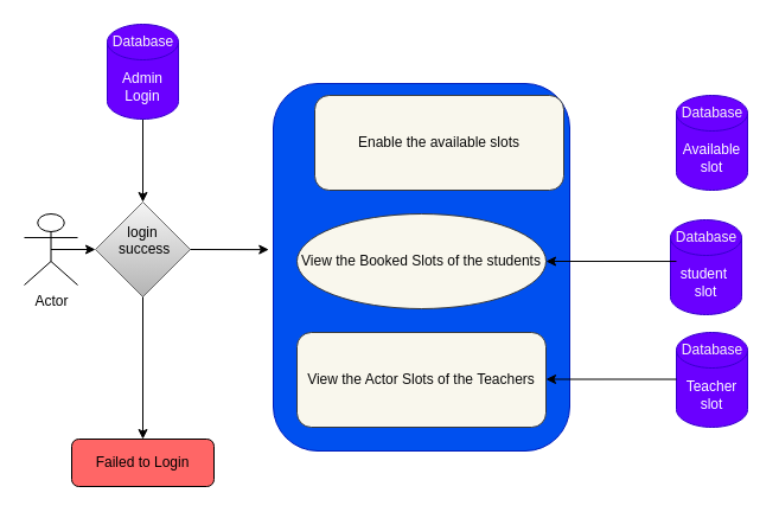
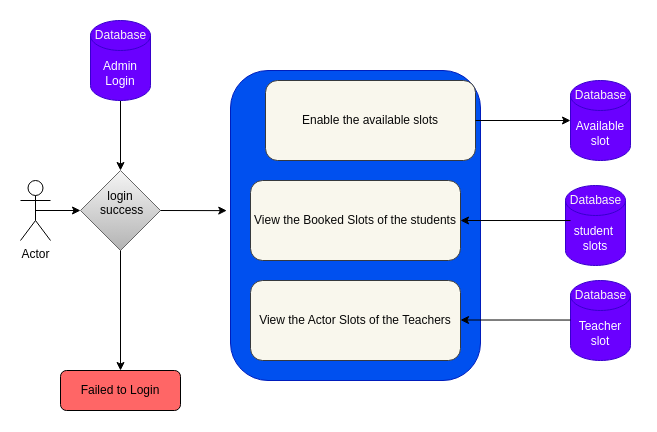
+ <mxCell id="23" value="" style="endArrow=classic;html=1;fontColor=#080808;entryX=0;entryY=0.5;entryDx=0;entryDy=0;entryPerimeter=0;exitX=1;exitY=0.5;exitDx=0;exitDy=0;" parent="1" source="14" target="17" edge="1"><mxGeometry width="50" height="50" relative="1" as="geometry"><mxPoint x="460" y="130" as="sourcePoint" /><mxPoint x="510" y="80" as="targetPoint" /></mxGeometry></mxCell>
- <mxCell id="2" value="Actor" style="shape=umlActor;verticalLabelPosition=bottom;verticalAlign=top;html=1;outlineConnect=0;" parent="1" vertex="1"><mxGeometry x="20" y="180" width="45" height="60" as="geometry" /></mxCell>
+ <mxCell id="2" value="Actor" style="shape=umlActor;verticalLabelPosition=bottom;verticalAlign=top;html=1;outlineConnect=0;" parent="1" vertex="1"><mxGeometry x="20" y="180" width="30" height="60" as="geometry" /></mxCell>
- <mxCell id="15" value="&lt;font color=&quot;#080808&quot;&gt;View the Booked Slots of the students&lt;/font&gt;" style="ellipse;whiteSpace=wrap;html=1;fillColor=#f9f7ed;strokeColor=#36393d;" parent="1" vertex="1"><mxGeometry x="250" y="180" width="210" height="80" as="geometry" /></mxCell>
+ <mxCell id="15" value="&lt;font color=&quot;#080808&quot;&gt;View the Booked Slots of the students&lt;/font&gt;" style="rounded=1;whiteSpace=wrap;html=1;fillColor=#f9f7ed;strokeColor=#36393d;" parent="1" vertex="1"><mxGeometry x="250" y="180" width="210" height="80" as="geometry" /></mxCell>
- <mxCell id="19" value="student&amp;nbsp;&lt;br&gt;slot" style="shape=cylinder3;whiteSpace=wrap;html=1;boundedLbl=1;backgroundOutline=1;size=15;fillColor=#6a00ff;fontColor=#ffffff;strokeColor=#3700CC;" parent="1" vertex="1"><mxGeometry x="565" y="185" width="60" height="80" as="geometry" /></mxCell>
+ <mxCell id="19" value="student&amp;nbsp;&lt;br&gt;slots" style="shape=cylinder3;whiteSpace=wrap;html=1;boundedLbl=1;backgroundOutline=1;size=15;fillColor=#6a00ff;fontColor=#ffffff;strokeColor=#3700CC;" parent="1" vertex="1"><mxGeometry x="565" y="185" width="60" height="80" as="geometry" /></mxCell>
